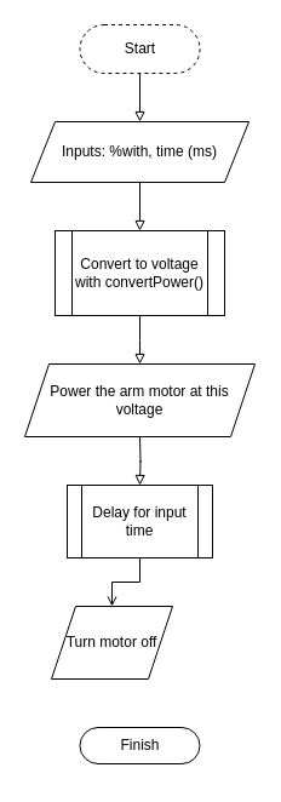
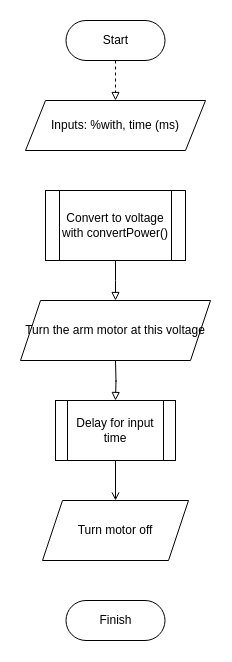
- <mxCell id="12" value="Start" style="rounded=1;whiteSpace=wrap;html=1;arcSize=50;dashed=1;" vertex="1" parent="1"><mxGeometry x="65.5" y="20" width="99" height="40" as="geometry" /></mxCell>
+ <mxCell id="12" value="Start" style="rounded=1;whiteSpace=wrap;html=1;arcSize=50;" vertex="1" parent="1"><mxGeometry x="65.5" y="20" width="99" height="40" as="geometry" /></mxCell>
- <mxCell id="11" style="edgeStyle=orthogonalEdgeStyle;rounded=0;orthogonalLoop=1;jettySize=auto;html=1;entryX=0.5;entryY=0;entryDx=0;entryDy=0;endArrow=block;endFill=0;" edge="1" parent="1" source="12" target="2"><mxGeometry relative="1" as="geometry" /></mxCell>
+ <mxCell id="11" style="edgeStyle=orthogonalEdgeStyle;rounded=0;orthogonalLoop=1;jettySize=auto;html=1;entryX=0.5;entryY=0;entryDx=0;entryDy=0;endArrow=block;endFill=0;dashed=1;" edge="1" parent="1" source="12" target="2"><mxGeometry relative="1" as="geometry" /></mxCell>
- <mxCell id="3" value="" style="endArrow=block;html=1;rounded=0;endFill=0;exitX=0.5;exitY=1;exitDx=0;exitDy=0;entryX=0.5;entryY=0;entryDx=0;entryDy=0;" edge="1" parent="1" source="2" target="5"><mxGeometry width="50" height="50" relative="1" as="geometry"><mxPoint x="15" y="350" as="sourcePoint" /><mxPoint x="115" y="180" as="targetPoint" /></mxGeometry></mxCell>
- <mxCell id="7" value="Power the arm motor at this voltage" style="shape=parallelogram;perimeter=parallelogramPerimeter;whiteSpace=wrap;html=1;fixedSize=1;" vertex="1" parent="1"><mxGeometry x="20" y="300" width="190" height="60" as="geometry" /></mxCell>
+ <mxCell id="7" value="Turn the arm motor at this voltage" style="shape=parallelogram;perimeter=parallelogramPerimeter;whiteSpace=wrap;html=1;fixedSize=1;" vertex="1" parent="1"><mxGeometry x="20" y="300" width="190" height="60" as="geometry" /></mxCell>
- <mxCell id="10" value="Turn motor off" style="shape=parallelogram;perimeter=parallelogramPerimeter;whiteSpace=wrap;html=1;fixedSize=1;" vertex="1" parent="1"><mxGeometry x="42" y="500" width="100" height="60" as="geometry" /></mxCell>
+ <mxCell id="10" value="Turn motor off" style="shape=parallelogram;perimeter=parallelogramPerimeter;whiteSpace=wrap;html=1;fixedSize=1;" vertex="1" parent="1"><mxGeometry x="42" y="500" width="146" height="60" as="geometry" /></mxCell>
- <mxCell id="13" value="Finish" style="rounded=1;whiteSpace=wrap;html=1;arcSize=50;" vertex="1" parent="1"><mxGeometry x="65.5" y="600" width="99" height="30" as="geometry" /></mxCell>
+ <mxCell id="13" value="Finish" style="rounded=1;whiteSpace=wrap;html=1;arcSize=50;" vertex="1" parent="1"><mxGeometry x="65.5" y="600" width="99" height="40" as="geometry" /></mxCell>
